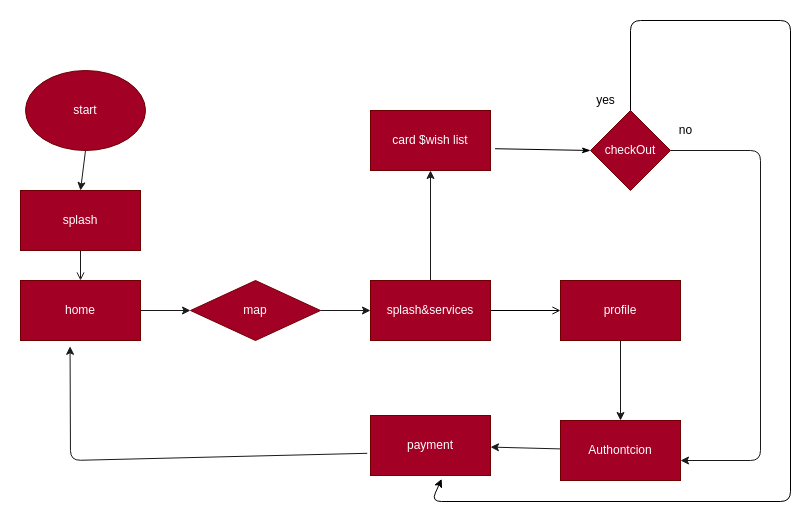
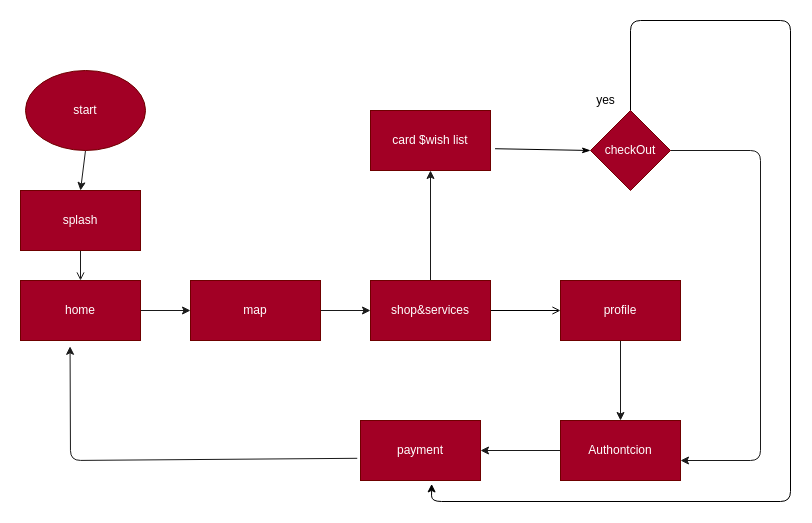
- <mxCell id="24" value="&lt;font color=&quot;#000000&quot;&gt;no&lt;/font&gt;" style="text;html=1;align=center;verticalAlign=middle;resizable=0;points=[];autosize=1;strokeColor=none;fillColor=none;" vertex="1" parent="1"><mxGeometry x="673" y="121" width="24" height="18" as="geometry" /></mxCell>
- <mxCell id="9" value="map" style="rhombus;whiteSpace=wrap;html=1;fillColor=#a20025;fontColor=#ffffff;strokeColor=#6F0000;" vertex="1" parent="1"><mxGeometry x="190" y="280" width="130" height="60" as="geometry" /></mxCell>
+ <mxCell id="9" value="map" style="rounded=0;whiteSpace=wrap;html=1;fillColor=#a20025;fontColor=#ffffff;strokeColor=#6F0000;" vertex="1" parent="1"><mxGeometry x="190" y="280" width="130" height="60" as="geometry" /></mxCell>
- <mxCell id="12" value="splash&amp;amp;services" style="rounded=0;whiteSpace=wrap;html=1;fillColor=#a20025;fontColor=#ffffff;strokeColor=#6F0000;" vertex="1" parent="1"><mxGeometry x="370" y="280" width="120" height="60" as="geometry" /></mxCell>
+ <mxCell id="12" value="shop&amp;amp;services" style="rounded=0;whiteSpace=wrap;html=1;fillColor=#a20025;fontColor=#ffffff;strokeColor=#6F0000;" vertex="1" parent="1"><mxGeometry x="370" y="280" width="120" height="60" as="geometry" /></mxCell>
- <mxCell id="20" value="payment" style="whiteSpace=wrap;html=1;rounded=0;fillColor=#a20025;fontColor=#ffffff;strokeColor=#6F0000;" vertex="1" parent="1"><mxGeometry x="370" y="415" width="120" height="60" as="geometry" /></mxCell>
+ <mxCell id="20" value="payment" style="whiteSpace=wrap;html=1;rounded=0;fillColor=#a20025;fontColor=#ffffff;strokeColor=#6F0000;" vertex="1" parent="1"><mxGeometry x="360" y="420" width="120" height="60" as="geometry" /></mxCell>
